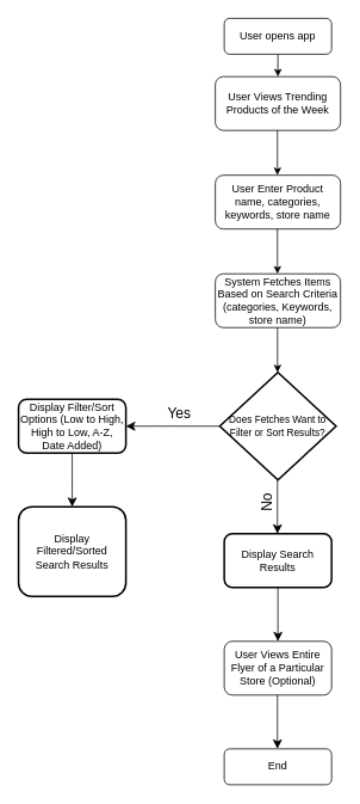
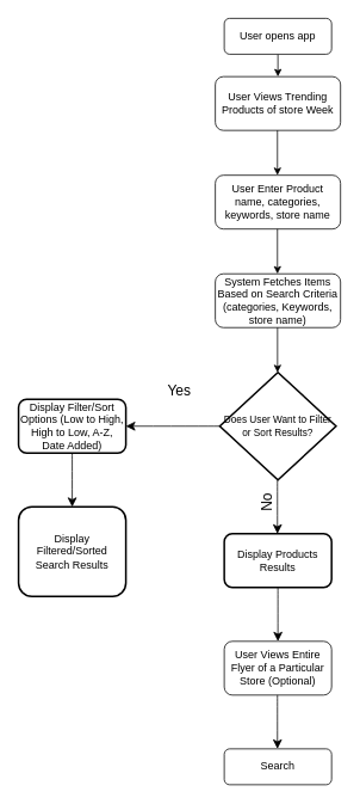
- <mxCell id="4" value="User Views Trending Products of the Week" style="rounded=1;whiteSpace=wrap;html=1;fontSize=12;glass=0;strokeWidth=1;shadow=0;" vertex="1" parent="1"><mxGeometry x="240" y="85" width="140" height="60" as="geometry" /></mxCell>
+ <mxCell id="4" value="User Views Trending Products of store Week" style="rounded=1;whiteSpace=wrap;html=1;fontSize=12;glass=0;strokeWidth=1;shadow=0;" vertex="1" parent="1"><mxGeometry x="240" y="85" width="140" height="60" as="geometry" /></mxCell>
- <mxCell id="15" value="Yes" style="text;strokeColor=none;align=center;fillColor=none;html=1;verticalAlign=middle;whiteSpace=wrap;rounded=0;fontSize=16;" vertex="1" parent="1"><mxGeometry x="170" y="445" width="60" height="30" as="geometry" /></mxCell>
+ <mxCell id="15" value="Yes" style="text;strokeColor=none;align=center;fillColor=none;html=1;verticalAlign=middle;whiteSpace=wrap;rounded=0;fontSize=16;" vertex="1" parent="1"><mxGeometry x="170" y="420" width="60" height="30" as="geometry" /></mxCell>
- <mxCell id="12" value="&lt;div style=&quot;&quot;&gt;&lt;span style=&quot;font-size: 11px;&quot;&gt;&lt;br&gt;&lt;/span&gt;&lt;/div&gt;&lt;font style=&quot;font-size: 11px;&quot;&gt;&lt;div style=&quot;&quot;&gt;Does Fetches Want to Filter or Sort Results?&lt;/div&gt;&lt;/font&gt;&lt;div style=&quot;&quot;&gt;&lt;br&gt;&lt;/div&gt;" style="strokeWidth=2;html=1;shape=mxgraph.flowchart.decision;whiteSpace=wrap;align=center;" vertex="1" parent="1"><mxGeometry x="245" y="415" width="130" height="120" as="geometry" /></mxCell>
+ <mxCell id="12" value="&lt;div style=&quot;&quot;&gt;&lt;span style=&quot;font-size: 11px;&quot;&gt;&lt;br&gt;&lt;/span&gt;&lt;/div&gt;&lt;font style=&quot;font-size: 11px;&quot;&gt;&lt;div style=&quot;&quot;&gt;Does User Want to Filter or Sort Results?&lt;/div&gt;&lt;/font&gt;&lt;div style=&quot;&quot;&gt;&lt;br&gt;&lt;/div&gt;" style="strokeWidth=2;html=1;shape=mxgraph.flowchart.decision;whiteSpace=wrap;align=center;" vertex="1" parent="1"><mxGeometry x="245" y="415" width="130" height="120" as="geometry" /></mxCell>
- <mxCell id="17" value="Display Search Results" style="rounded=1;whiteSpace=wrap;html=1;strokeWidth=2;" vertex="1" parent="1"><mxGeometry x="250" y="595" width="120" height="60" as="geometry" /></mxCell>
+ <mxCell id="17" value="Display Products Results" style="rounded=1;whiteSpace=wrap;html=1;strokeWidth=2;" vertex="1" parent="1"><mxGeometry x="250" y="595" width="120" height="60" as="geometry" /></mxCell>
- <mxCell id="8" value="End" style="whiteSpace=wrap;html=1;rounded=1;glass=0;strokeWidth=1;shadow=0;" vertex="1" parent="1"><mxGeometry x="250" y="835" width="120" height="40" as="geometry" /></mxCell>
+ <mxCell id="8" value="Search" style="whiteSpace=wrap;html=1;rounded=1;glass=0;strokeWidth=1;shadow=0;" vertex="1" parent="1"><mxGeometry x="250" y="835" width="120" height="40" as="geometry" /></mxCell>
